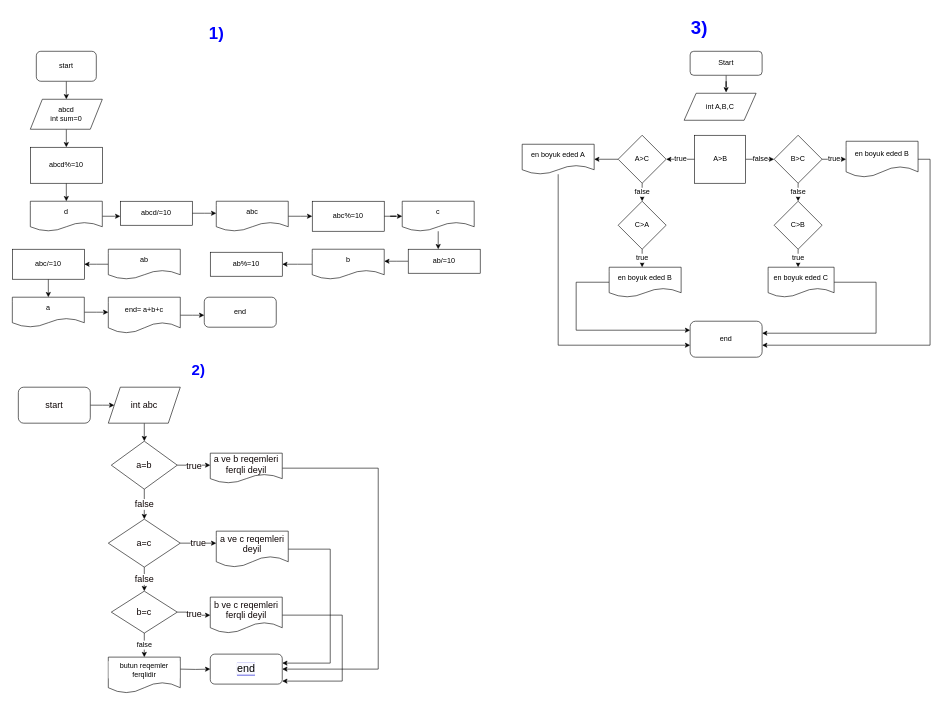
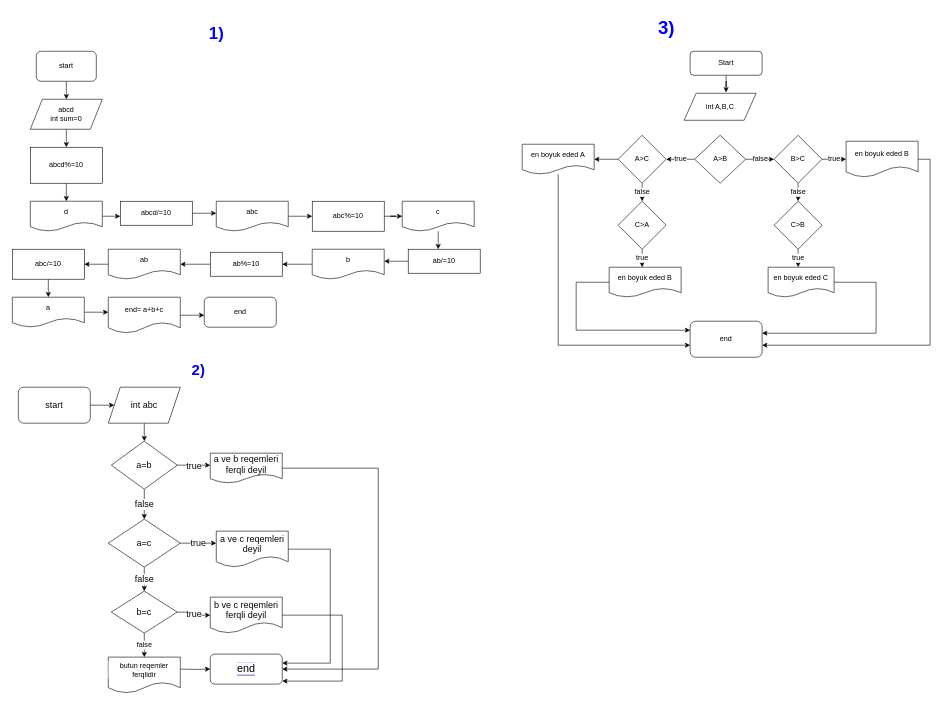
- <mxCell id="80" value="&lt;font color=&quot;#0000ff&quot; style=&quot;font-size: 31px;&quot;&gt;&lt;b&gt;3)&lt;/b&gt;&lt;/font&gt;" style="text;html=1;align=center;verticalAlign=middle;resizable=0;points=[];autosize=1;strokeColor=none;fillColor=none;fontSize=12;fontColor=#000000;" parent="1" vertex="1"><mxGeometry x="1140" y="20" width="50" height="50" as="geometry" /></mxCell>
+ <mxCell id="80" value="&lt;font color=&quot;#0000ff&quot; style=&quot;font-size: 31px;&quot;&gt;&lt;b&gt;3)&lt;/b&gt;&lt;/font&gt;" style="text;html=1;align=center;verticalAlign=middle;resizable=0;points=[];autosize=1;strokeColor=none;fillColor=none;fontSize=12;fontColor=#000000;" parent="1" vertex="1"><mxGeometry x="1085" y="20" width="50" height="50" as="geometry" /></mxCell>
- <mxCell id="60" value="A&amp;gt;B" style="whiteSpace=wrap;html=1;labelBackgroundColor=#FFFFFF;fontSize=12;fontColor=#000000;rounded=0;" parent="1" vertex="1"><mxGeometry x="1157.5" y="225" width="85" height="80" as="geometry" /></mxCell>
+ <mxCell id="60" value="A&amp;gt;B" style="rhombus;whiteSpace=wrap;html=1;labelBackgroundColor=#FFFFFF;fontSize=12;fontColor=#000000;" parent="1" vertex="1"><mxGeometry x="1157.5" y="225" width="85" height="80" as="geometry" /></mxCell>
+ <mxCell id="22" style="edgeStyle=orthogonalEdgeStyle;rounded=0;orthogonalLoop=1;jettySize=auto;html=1;" parent="1" source="23" target="25" edge="1"><mxGeometry relative="1" as="geometry"><mxPoint x="310" y="440" as="targetPoint" /></mxGeometry></mxCell>
